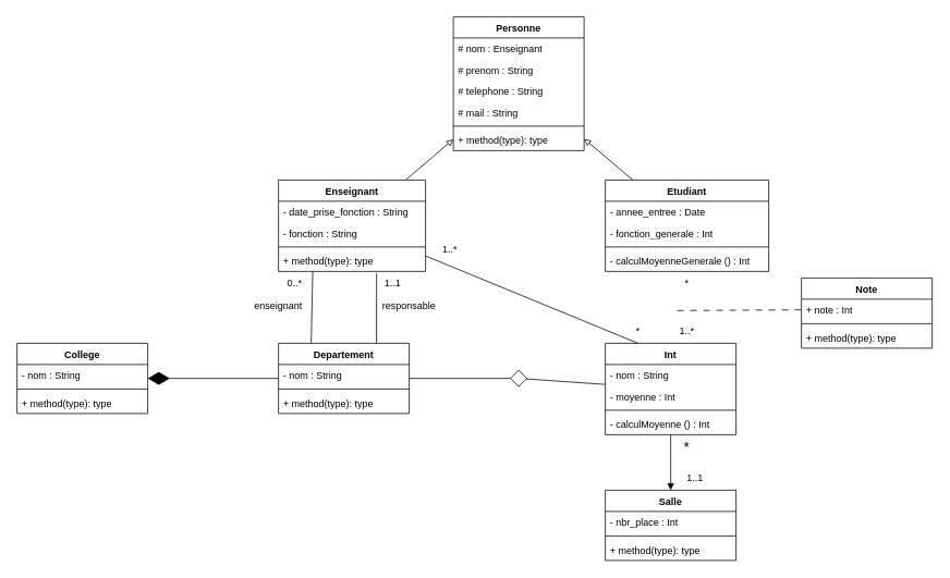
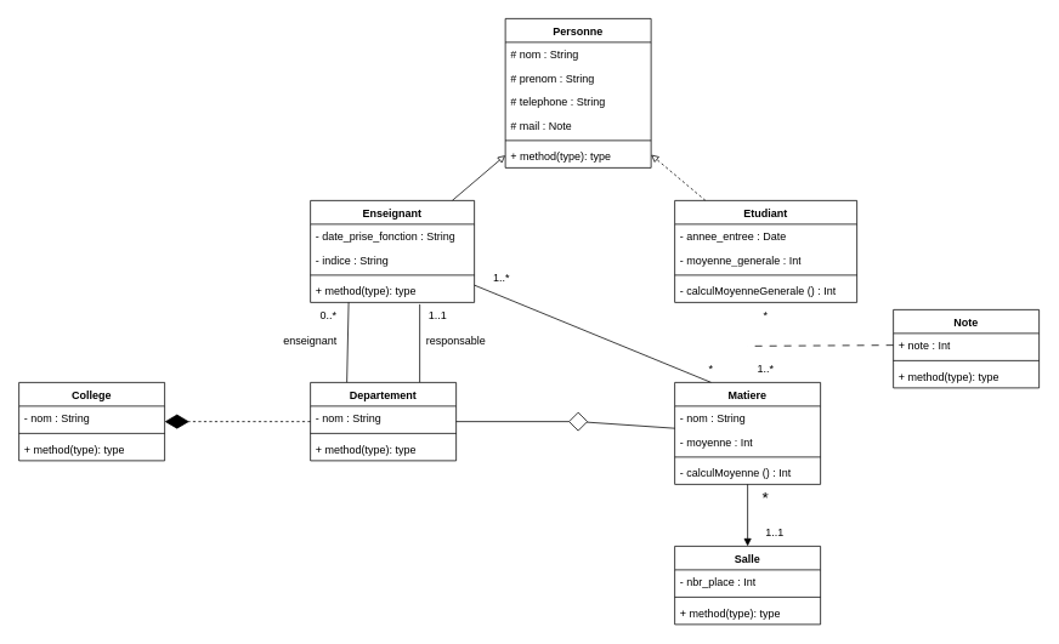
- <mxCell id="20" value="# nom : Enseignant" style="text;strokeColor=none;fillColor=none;align=left;verticalAlign=top;spacingLeft=4;spacingRight=4;overflow=hidden;rotatable=0;points=[[0,0.5],[1,0.5]];portConstraint=eastwest;whiteSpace=wrap;html=1;" parent="19" vertex="1"><mxGeometry y="26" width="160" height="26" as="geometry" /></mxCell>
+ <mxCell id="20" value="# nom : String" style="text;strokeColor=none;fillColor=none;align=left;verticalAlign=top;spacingLeft=4;spacingRight=4;overflow=hidden;rotatable=0;points=[[0,0.5],[1,0.5]];portConstraint=eastwest;whiteSpace=wrap;html=1;" parent="19" vertex="1"><mxGeometry y="26" width="160" height="26" as="geometry" /></mxCell>
- <mxCell id="23" value="# mail : String" style="text;strokeColor=none;fillColor=none;align=left;verticalAlign=top;spacingLeft=4;spacingRight=4;overflow=hidden;rotatable=0;points=[[0,0.5],[1,0.5]];portConstraint=eastwest;whiteSpace=wrap;html=1;" parent="19" vertex="1"><mxGeometry y="104" width="160" height="26" as="geometry" /></mxCell>
+ <mxCell id="23" value="# mail : Note" style="text;strokeColor=none;fillColor=none;align=left;verticalAlign=top;spacingLeft=4;spacingRight=4;overflow=hidden;rotatable=0;points=[[0,0.5],[1,0.5]];portConstraint=eastwest;whiteSpace=wrap;html=1;" parent="19" vertex="1"><mxGeometry y="104" width="160" height="26" as="geometry" /></mxCell>
- <mxCell id="13" style="rounded=0;orthogonalLoop=1;jettySize=auto;html=1;endArrow=block;endFill=0;" parent="1" source="14" target="19" edge="1"><mxGeometry relative="1" as="geometry" /></mxCell>
+ <mxCell id="13" style="rounded=0;orthogonalLoop=1;jettySize=auto;html=1;endArrow=block;endFill=0;dashed=1;" parent="1" source="14" target="19" edge="1"><mxGeometry relative="1" as="geometry" /></mxCell>
- <mxCell id="10" value="- fonction : String&amp;nbsp;" style="text;strokeColor=none;fillColor=none;align=left;verticalAlign=top;spacingLeft=4;spacingRight=4;overflow=hidden;rotatable=0;points=[[0,0.5],[1,0.5]];portConstraint=eastwest;whiteSpace=wrap;html=1;" parent="8" vertex="1"><mxGeometry y="52" width="180" height="26" as="geometry" /></mxCell>
+ <mxCell id="10" value="- indice : String&amp;nbsp;" style="text;strokeColor=none;fillColor=none;align=left;verticalAlign=top;spacingLeft=4;spacingRight=4;overflow=hidden;rotatable=0;points=[[0,0.5],[1,0.5]];portConstraint=eastwest;whiteSpace=wrap;html=1;" parent="8" vertex="1"><mxGeometry y="52" width="180" height="26" as="geometry" /></mxCell>
- <mxCell id="16" value="- fonction_generale : Int" style="text;strokeColor=none;fillColor=none;align=left;verticalAlign=top;spacingLeft=4;spacingRight=4;overflow=hidden;rotatable=0;points=[[0,0.5],[1,0.5]];portConstraint=eastwest;whiteSpace=wrap;html=1;" parent="14" vertex="1"><mxGeometry y="52" width="200" height="26" as="geometry" /></mxCell>
+ <mxCell id="16" value="- moyenne_generale : Int" style="text;strokeColor=none;fillColor=none;align=left;verticalAlign=top;spacingLeft=4;spacingRight=4;overflow=hidden;rotatable=0;points=[[0,0.5],[1,0.5]];portConstraint=eastwest;whiteSpace=wrap;html=1;" parent="14" vertex="1"><mxGeometry y="52" width="200" height="26" as="geometry" /></mxCell>
- <mxCell id="37" value="Int" style="swimlane;fontStyle=1;align=center;verticalAlign=top;childLayout=stackLayout;horizontal=1;startSize=26;horizontalStack=0;resizeParent=1;resizeParentMax=0;resizeLast=0;collapsible=1;marginBottom=0;whiteSpace=wrap;html=1;" parent="1" vertex="1"><mxGeometry y="420" width="160" height="112" as="geometry" x="740" /></mxCell>
+ <mxCell id="37" value="Matiere" style="swimlane;fontStyle=1;align=center;verticalAlign=top;childLayout=stackLayout;horizontal=1;startSize=26;horizontalStack=0;resizeParent=1;resizeParentMax=0;resizeLast=0;collapsible=1;marginBottom=0;whiteSpace=wrap;html=1;" parent="1" vertex="1"><mxGeometry y="420" width="160" height="112" as="geometry" x="740" /></mxCell>
- <mxCell id="42" value="" style="endArrow=diamondThin;endFill=1;endSize=24;html=1;rounded=0;" parent="1" source="31" target="2" edge="1"><mxGeometry width="160" relative="1" as="geometry"><mxPoint x="170" y="400" as="sourcePoint" /><mxPoint x="330" y="400" as="targetPoint" /></mxGeometry></mxCell>
+ <mxCell id="42" value="" style="endArrow=diamondThin;endFill=1;endSize=24;html=1;rounded=0;dashed=1;" parent="1" source="31" target="2" edge="1"><mxGeometry width="160" relative="1" as="geometry"><mxPoint x="170" y="400" as="sourcePoint" /><mxPoint x="330" y="400" as="targetPoint" /></mxGeometry></mxCell>
